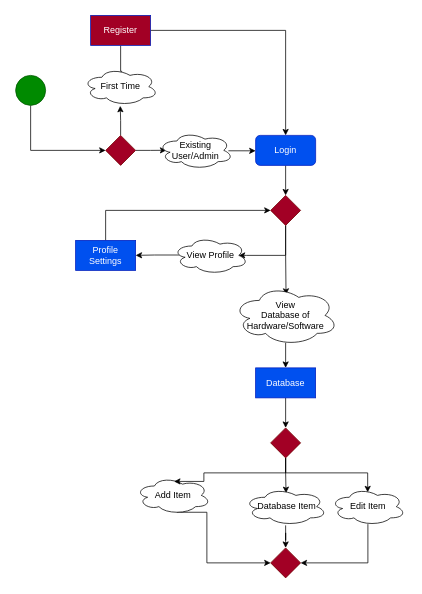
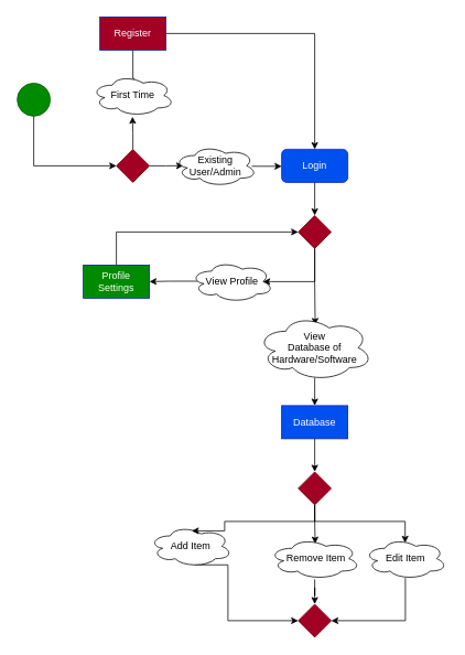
- <mxCell id="21" value="Profile Settings" style="rounded=0;whiteSpace=wrap;html=1;fillColor=#0050ef;fontColor=#ffffff;strokeColor=#001DBC;" vertex="1" parent="1"><mxGeometry x="100" y="320" width="80" height="40" as="geometry" /></mxCell>
+ <mxCell id="21" value="Profile Settings" style="rounded=0;whiteSpace=wrap;html=1;fillColor=#008a00;fontColor=#ffffff;strokeColor=#001DBC;" vertex="1" parent="1"><mxGeometry x="100" y="320" width="80" height="40" as="geometry" /></mxCell>
- <mxCell id="33" value="&amp;nbsp;Database Item" style="ellipse;shape=cloud;whiteSpace=wrap;html=1;" vertex="1" parent="1"><mxGeometry x="325" y="650" width="110" height="50" as="geometry" /></mxCell>
+ <mxCell id="33" value="&amp;nbsp;Remove Item" style="ellipse;shape=cloud;whiteSpace=wrap;html=1;" vertex="1" parent="1"><mxGeometry x="325" y="650" width="110" height="50" as="geometry" /></mxCell>
